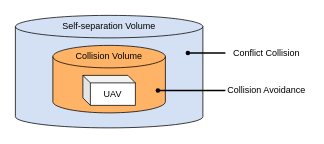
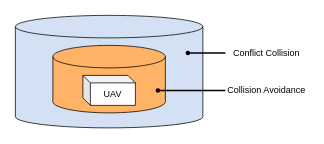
- <mxCell id="6" value="Self-separation Volume" style="text;html=1;align=center;verticalAlign=middle;whiteSpace=wrap;rounded=0;" vertex="1" parent="1"><mxGeometry x="80" y="20" width="130" height="30" as="geometry" /></mxCell>
- <mxCell id="5" value="Collision Volume" style="text;html=1;align=center;verticalAlign=middle;whiteSpace=wrap;rounded=0;" vertex="1" parent="1"><mxGeometry x="90" y="60" width="110" height="30" as="geometry" /></mxCell>
